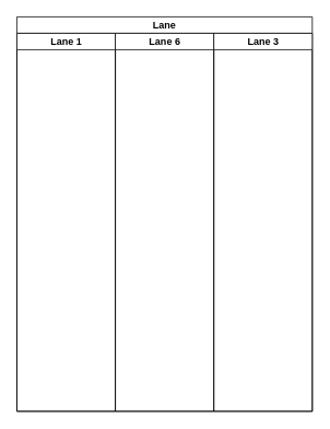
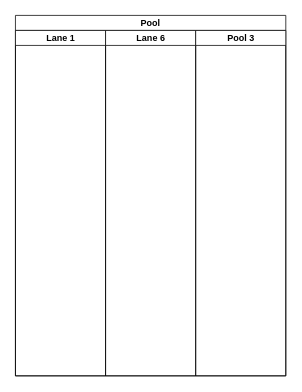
- <mxCell id="2" value="Lane" style="swimlane;html=1;childLayout=stackLayout;resizeParent=1;resizeParentMax=0;startSize=20;whiteSpace=wrap;" vertex="1" parent="1"><mxGeometry x="20" y="20" width="360" height="480" as="geometry" /></mxCell>
+ <mxCell id="2" value="Pool" style="swimlane;html=1;childLayout=stackLayout;resizeParent=1;resizeParentMax=0;startSize=20;whiteSpace=wrap;" vertex="1" parent="1"><mxGeometry x="20" y="20" width="360" height="480" as="geometry" /></mxCell>
- <mxCell id="5" value="Lane 3" style="swimlane;html=1;startSize=20;" vertex="1" parent="2"><mxGeometry x="240" y="20" width="120" height="460" as="geometry" /></mxCell>
+ <mxCell id="5" value="Pool 3" style="swimlane;html=1;startSize=20;" vertex="1" parent="2"><mxGeometry x="240" y="20" width="120" height="460" as="geometry" /></mxCell>
